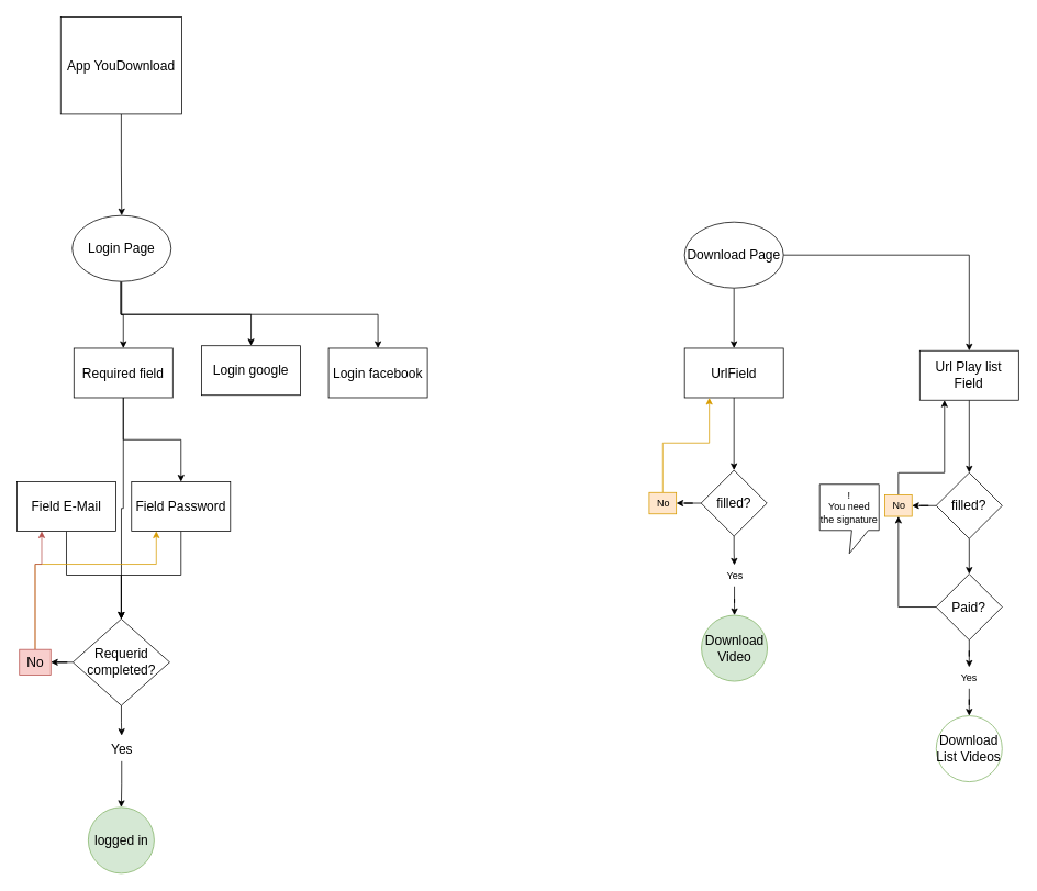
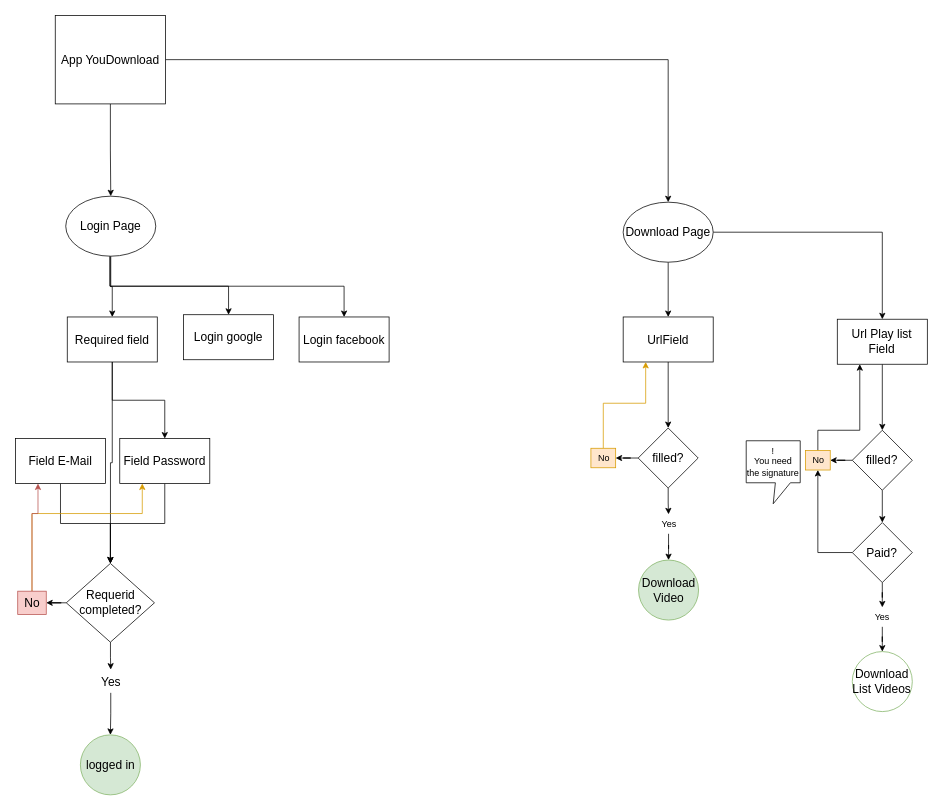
+ <mxCell id="4" style="edgeStyle=orthogonalEdgeStyle;rounded=0;orthogonalLoop=1;jettySize=auto;html=1;entryX=0.5;entryY=0;entryDx=0;entryDy=0;" parent="1" source="5" target="29" edge="1"><mxGeometry relative="1" as="geometry" /></mxCell>
